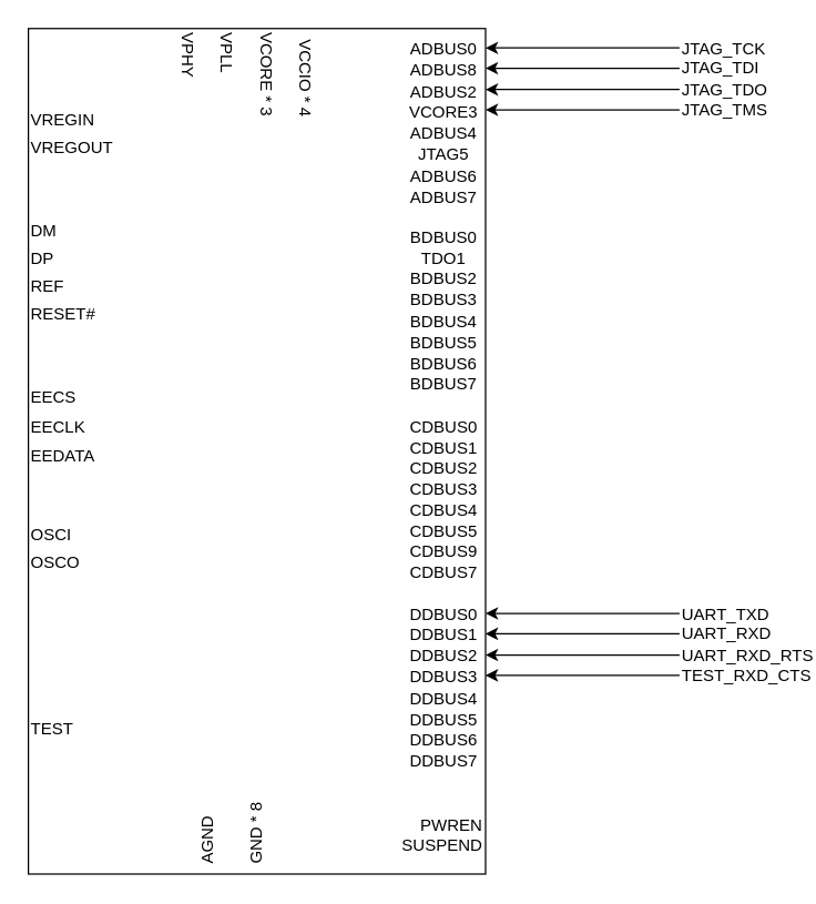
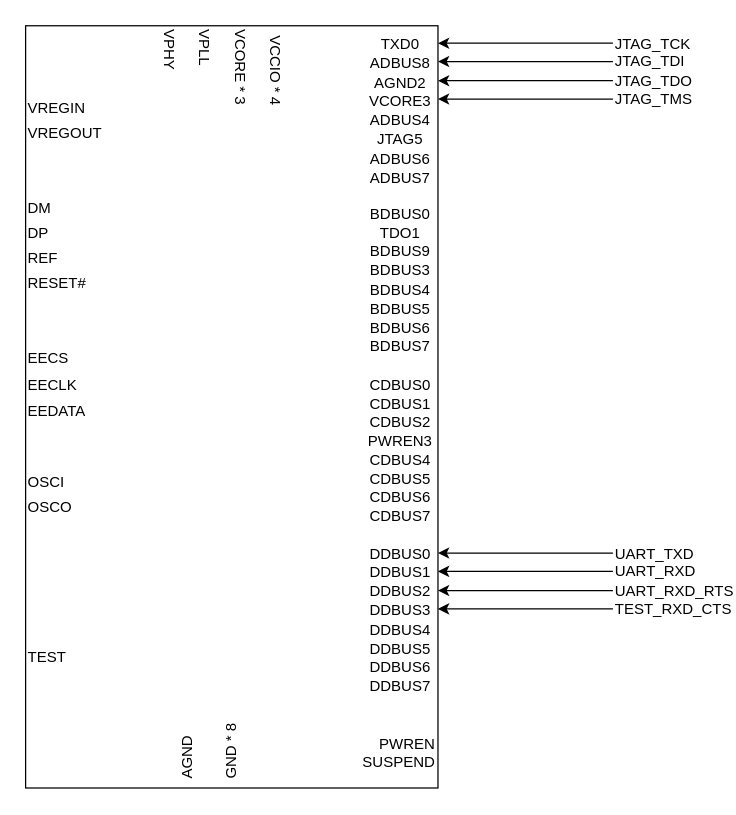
- <mxCell id="15" value="ADBUS0" style="text;html=1;strokeColor=none;fillColor=none;align=center;verticalAlign=middle;whiteSpace=wrap;rounded=0;" vertex="1" parent="13"><mxGeometry width="60" height="30" as="geometry" /></mxCell>
+ <mxCell id="15" value="TXD0" style="text;html=1;strokeColor=none;fillColor=none;align=center;verticalAlign=middle;whiteSpace=wrap;rounded=0;" vertex="1" parent="13"><mxGeometry width="60" height="30" as="geometry" /></mxCell>
- <mxCell id="17" value="ADBUS2" style="text;html=1;strokeColor=none;fillColor=none;align=center;verticalAlign=middle;whiteSpace=wrap;rounded=0;" vertex="1" parent="13"><mxGeometry y="31" width="60" height="30" as="geometry" /></mxCell>
+ <mxCell id="17" value="AGND2" style="text;html=1;strokeColor=none;fillColor=none;align=center;verticalAlign=middle;whiteSpace=wrap;rounded=0;" vertex="1" parent="13"><mxGeometry y="31" width="60" height="30" as="geometry" /></mxCell>
- <mxCell id="26" value="BDBUS2" style="text;html=1;strokeColor=none;fillColor=none;align=center;verticalAlign=middle;whiteSpace=wrap;rounded=0;" vertex="1" parent="22"><mxGeometry y="30" width="60" height="30" as="geometry" /></mxCell>
+ <mxCell id="26" value="BDBUS9" style="text;html=1;strokeColor=none;fillColor=none;align=center;verticalAlign=middle;whiteSpace=wrap;rounded=0;" vertex="1" parent="22"><mxGeometry y="30" width="60" height="30" as="geometry" /></mxCell>
- <mxCell id="34" value="CDBUS3" style="text;html=1;strokeColor=none;fillColor=none;align=center;verticalAlign=middle;whiteSpace=wrap;rounded=0;" vertex="1" parent="31"><mxGeometry y="45" width="60" height="30" as="geometry" /></mxCell>
+ <mxCell id="34" value="PWREN3" style="text;html=1;strokeColor=none;fillColor=none;align=center;verticalAlign=middle;whiteSpace=wrap;rounded=0;" vertex="1" parent="31"><mxGeometry y="45" width="60" height="30" as="geometry" /></mxCell>
- <mxCell id="38" value="CDBUS9" style="text;html=1;strokeColor=none;fillColor=none;align=center;verticalAlign=middle;whiteSpace=wrap;rounded=0;" vertex="1" parent="31"><mxGeometry y="90" width="60" height="30" as="geometry" /></mxCell>
+ <mxCell id="38" value="CDBUS6" style="text;html=1;strokeColor=none;fillColor=none;align=center;verticalAlign=middle;whiteSpace=wrap;rounded=0;" vertex="1" parent="31"><mxGeometry y="90" width="60" height="30" as="geometry" /></mxCell>
